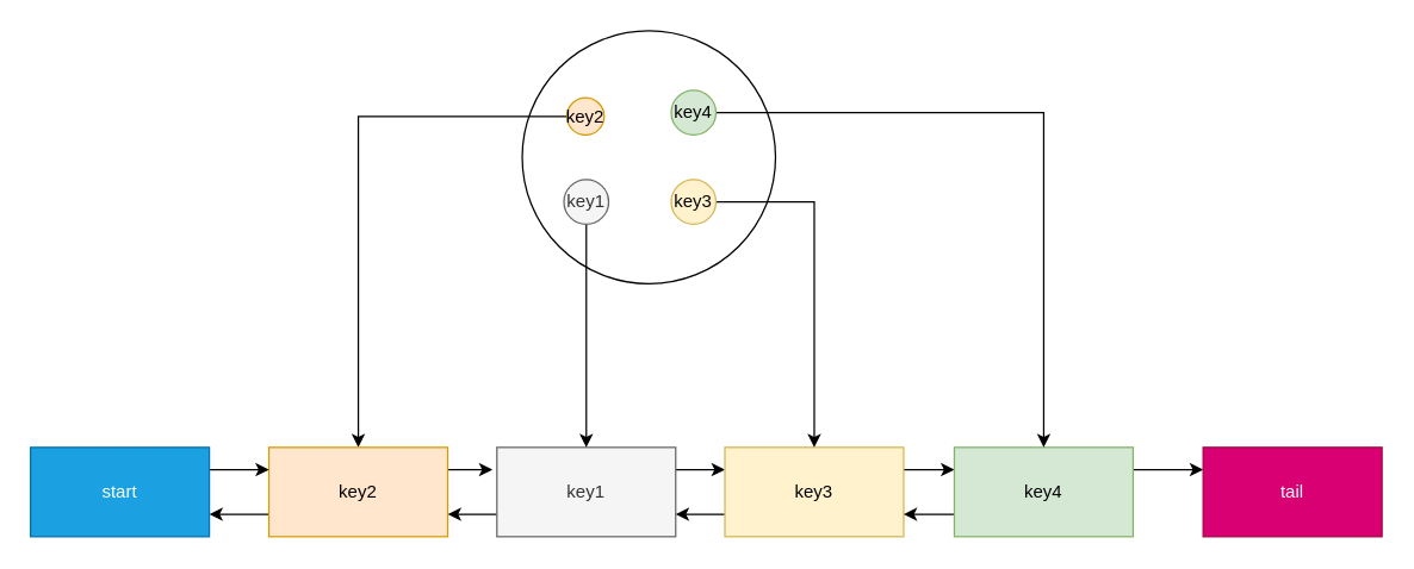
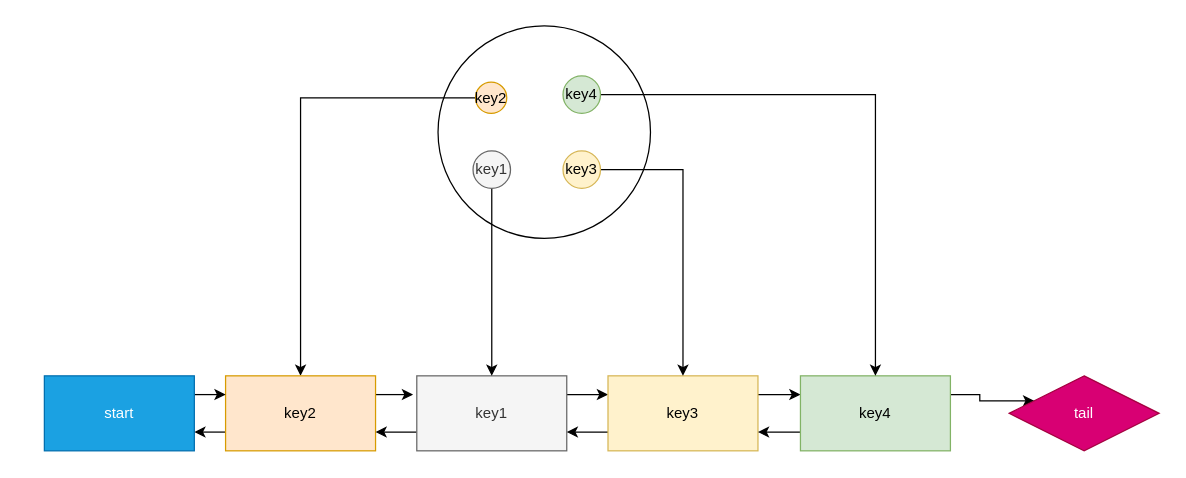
- <mxCell id="24" value="start" style="rounded=0;whiteSpace=wrap;html=1;fillColor=#1ba1e2;strokeColor=#006EAF;fontColor=#ffffff;" vertex="1" parent="1"><mxGeometry x="20" y="300" width="120" height="60" as="geometry" /></mxCell>
+ <mxCell id="24" value="start" style="rounded=0;whiteSpace=wrap;html=1;fillColor=#1ba1e2;strokeColor=#006EAF;fontColor=#ffffff;" vertex="1" parent="1"><mxGeometry x="35" y="300" width="120" height="60" as="geometry" /></mxCell>
- <mxCell id="25" value="tail" style="rounded=0;whiteSpace=wrap;html=1;fillColor=#d80073;strokeColor=#A50040;fontColor=#ffffff;" vertex="1" parent="1"><mxGeometry x="807" y="300" width="120" height="60" as="geometry" /></mxCell>
+ <mxCell id="25" value="tail" style="rhombus;whiteSpace=wrap;html=1;fillColor=#d80073;strokeColor=#A50040;fontColor=#ffffff;" vertex="1" parent="1"><mxGeometry x="807" y="300" width="120" height="60" as="geometry" /></mxCell>
